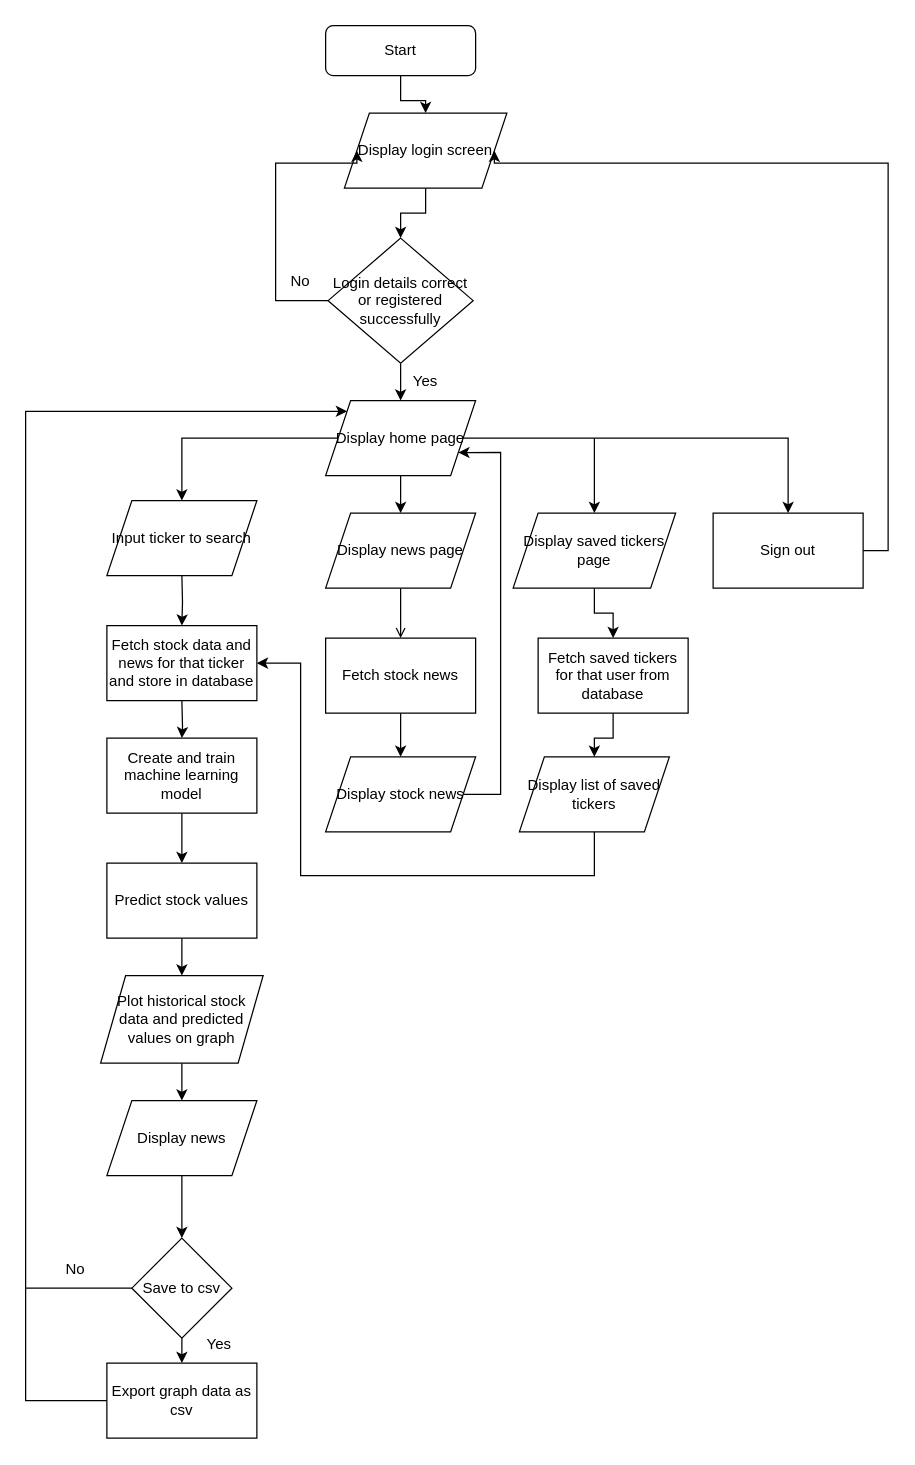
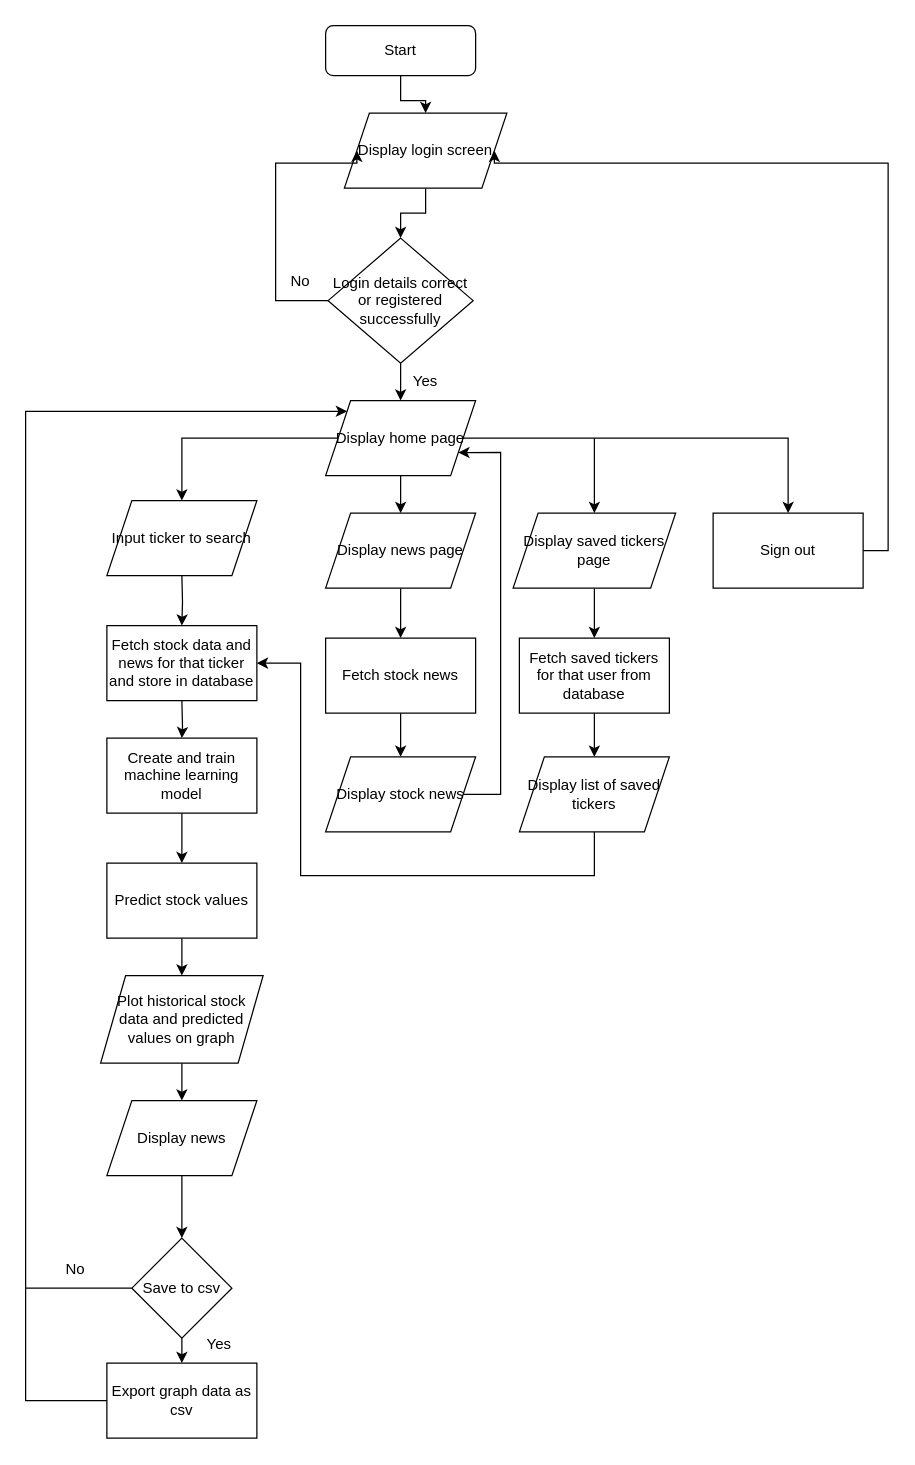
- <mxCell id="26" value="" style="edgeStyle=orthogonalEdgeStyle;rounded=0;orthogonalLoop=1;jettySize=auto;html=1;endArrow=open;" edge="1" parent="1" source="27" target="33"><mxGeometry relative="1" as="geometry" /></mxCell>
+ <mxCell id="26" value="" style="edgeStyle=orthogonalEdgeStyle;rounded=0;orthogonalLoop=1;jettySize=auto;html=1;" edge="1" parent="1" source="27" target="33"><mxGeometry relative="1" as="geometry" /></mxCell>
- <mxCell id="37" value="Fetch saved tickers for that user from database" style="whiteSpace=wrap;html=1;" vertex="1" parent="1"><mxGeometry x="430" y="510" width="120" height="60" as="geometry" /></mxCell>
+ <mxCell id="37" value="Fetch saved tickers for that user from database" style="whiteSpace=wrap;html=1;" vertex="1" parent="1"><mxGeometry x="415" y="510" width="120" height="60" as="geometry" /></mxCell>
